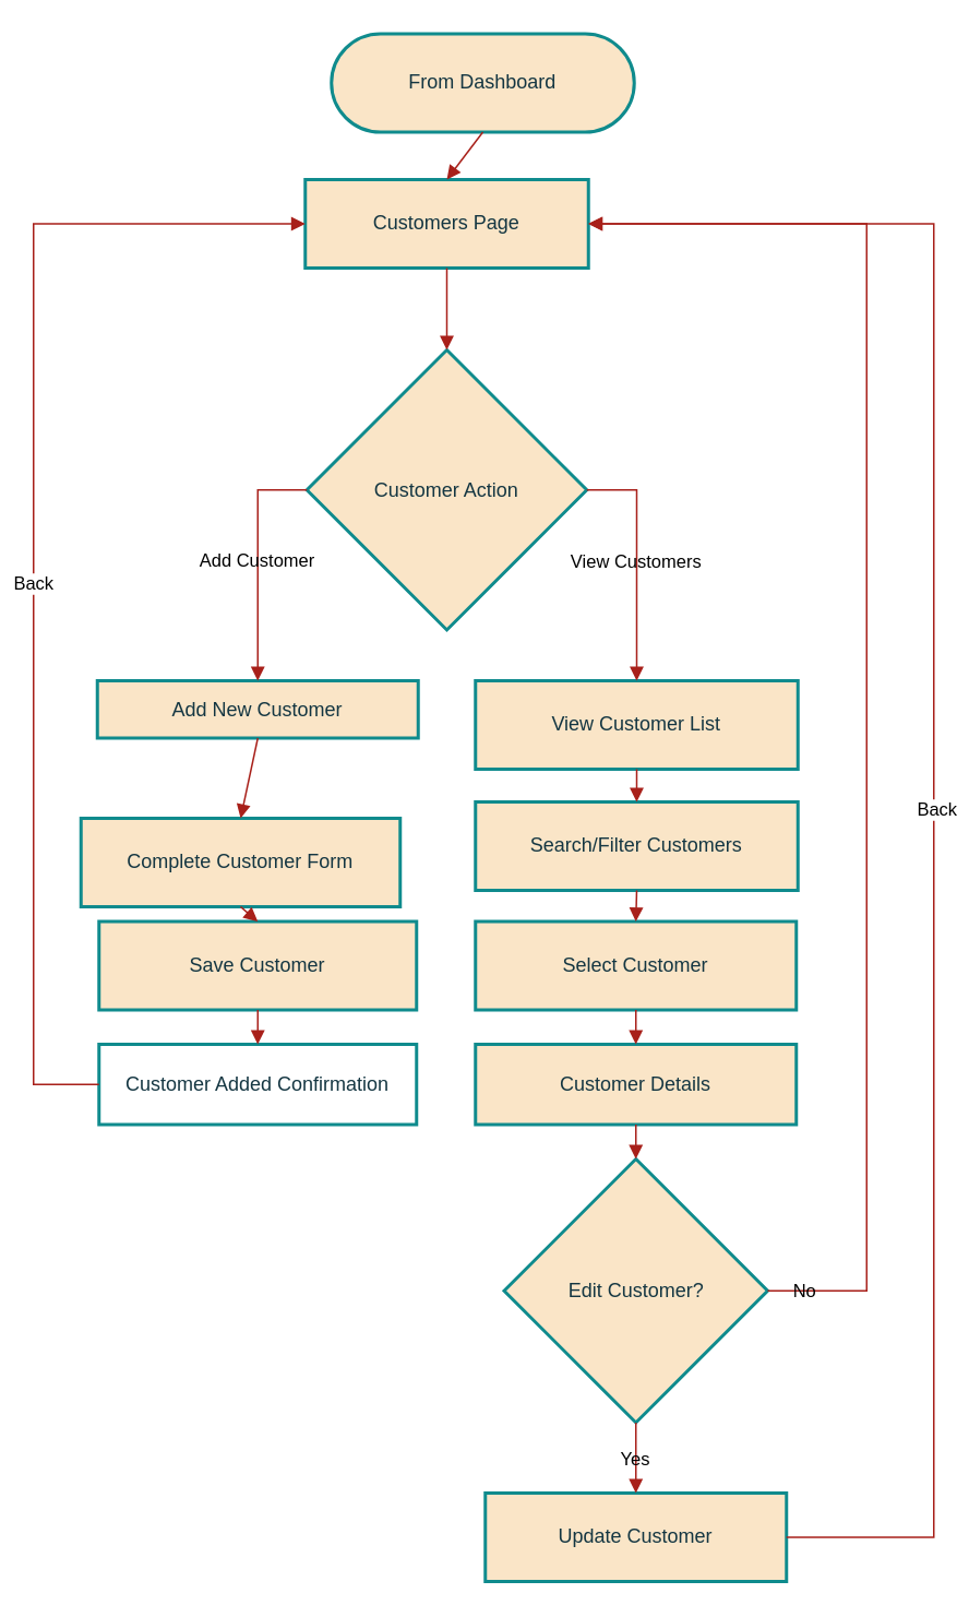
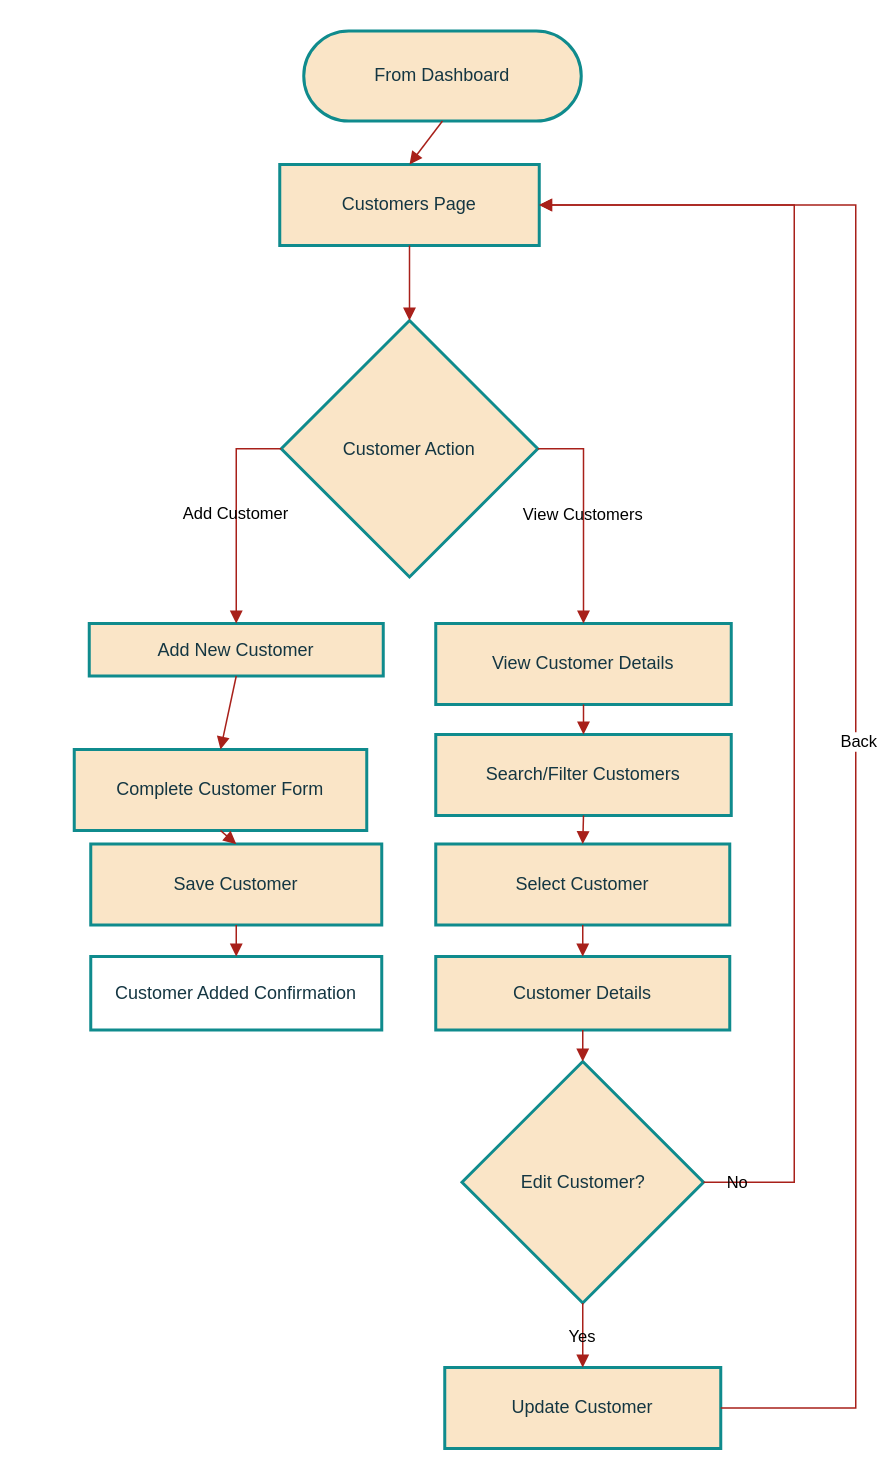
- <mxCell id="30" value="" style="startArrow=none;endArrow=block;exitX=0;exitY=0.5;rounded=0;labelBackgroundColor=none;strokeColor=#A8201A;fontColor=default;exitDx=0;exitDy=0;entryX=0;entryY=0.5;entryDx=0;entryDy=0;edgeStyle=orthogonalEdgeStyle;" parent="1" source="14" target="3" edge="1"><mxGeometry relative="1" as="geometry"><Array as="points"><mxPoint x="20" y="662" /><mxPoint x="20" y="136" /></Array><mxPoint x="262" y="869" as="sourcePoint" /><mxPoint x="-22" y="464" as="targetPoint" /></mxGeometry></mxCell>
- <mxCell id="31" value="Back" style="edgeLabel;html=1;align=center;verticalAlign=middle;resizable=0;points=[];" vertex="1" connectable="0" parent="30"><mxGeometry x="-0.053" y="1" relative="1" as="geometry"><mxPoint as="offset" /></mxGeometry></mxCell>
- <mxCell id="5" value="View Customer List" style="whiteSpace=wrap;strokeWidth=2;labelBackgroundColor=none;fillColor=#FAE5C7;strokeColor=#0F8B8D;fontColor=#143642;" parent="1" vertex="1"><mxGeometry x="290" y="415" width="197" height="54" as="geometry" /></mxCell>
+ <mxCell id="5" value="View Customer Details" style="whiteSpace=wrap;strokeWidth=2;labelBackgroundColor=none;fillColor=#FAE5C7;strokeColor=#0F8B8D;fontColor=#143642;" parent="1" vertex="1"><mxGeometry x="290" y="415" width="197" height="54" as="geometry" /></mxCell>
